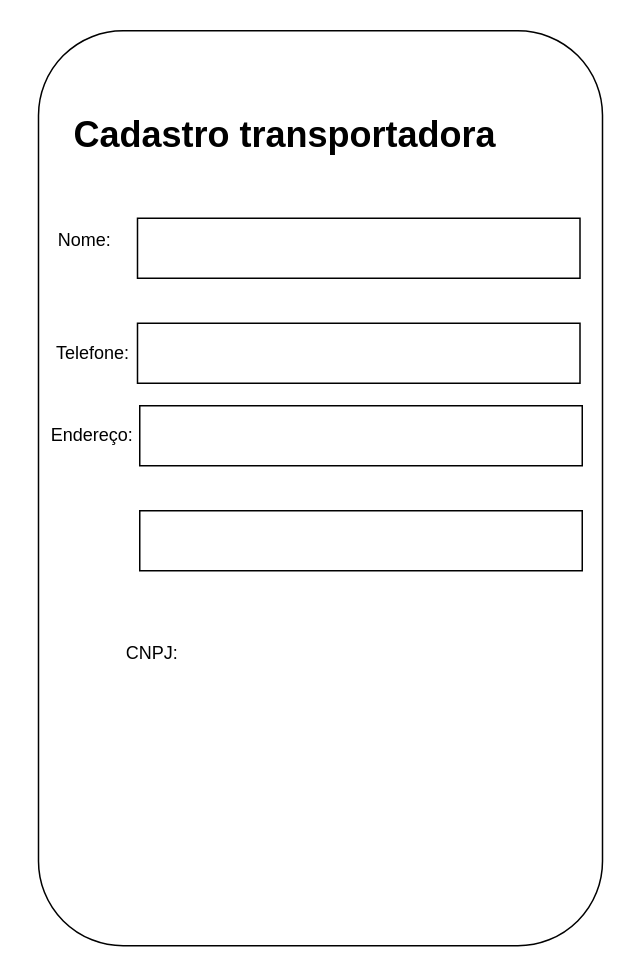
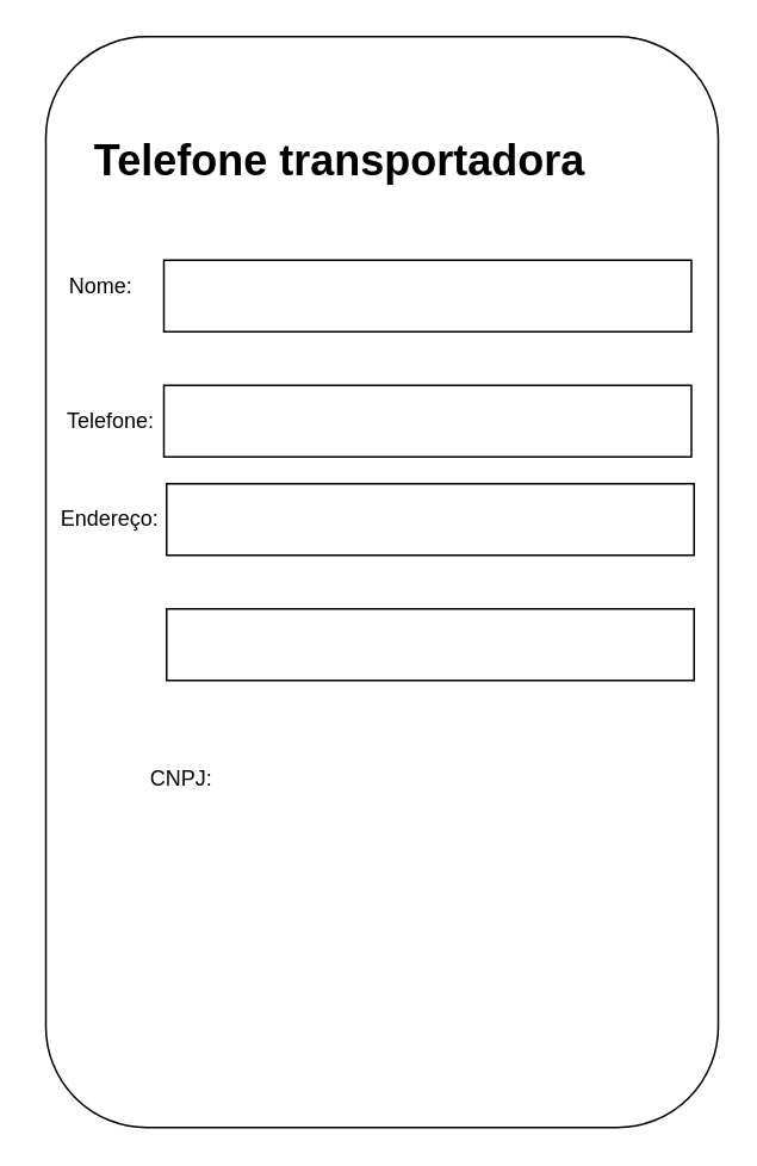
- <mxCell id="3" value="Cadastro transportadora" style="text;html=1;fontSize=24;fontStyle=1;verticalAlign=middle;align=center;" parent="1" vertex="1"><mxGeometry x="41" y="70" width="296" height="40" as="geometry" /></mxCell>
+ <mxCell id="3" value="Telefone transportadora" style="text;html=1;fontSize=24;fontStyle=1;verticalAlign=middle;align=center;" parent="1" vertex="1"><mxGeometry x="41" y="70" width="296" height="40" as="geometry" /></mxCell>
